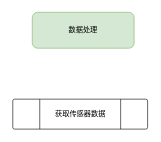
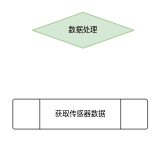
- <mxCell id="2" value="数据处理" style="rounded=1;whiteSpace=wrap;html=1;fillColor=#d5e8d4;strokeColor=#82b366;" vertex="1" parent="1"><mxGeometry x="53" y="20" width="170" height="60" as="geometry" /></mxCell>
+ <mxCell id="2" value="数据处理" style="rhombus;whiteSpace=wrap;html=1;fillColor=#d5e8d4;strokeColor=#82b366;" vertex="1" parent="1"><mxGeometry x="53" y="20" width="170" height="60" as="geometry" /></mxCell>
